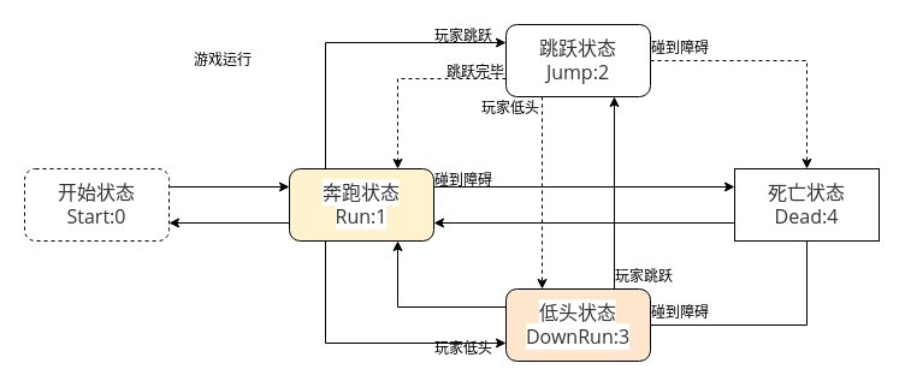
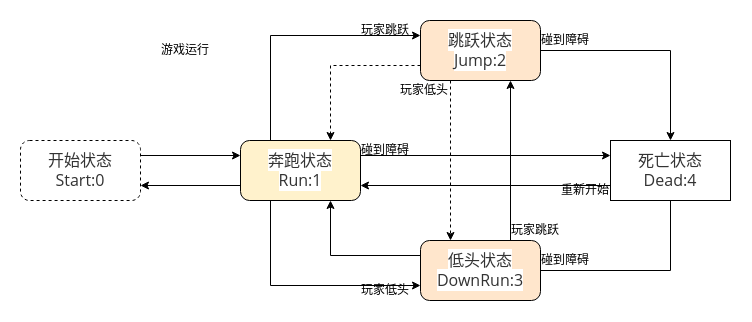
- <mxCell id="12" value="&lt;span style=&quot;color: rgb(51 , 51 , 51) ; font-family: &amp;#34;open sans&amp;#34; , &amp;#34;clear sans&amp;#34; , &amp;#34;helvetica neue&amp;#34; , &amp;#34;helvetica&amp;#34; , &amp;#34;arial&amp;#34; , &amp;#34;segoe ui emoji&amp;#34; , sans-serif ; font-size: 16px ; text-align: left ; background-color: rgb(255 , 255 , 255)&quot;&gt;跳跃状态&lt;br&gt;Jump:2&lt;/span&gt;" style="rounded=1;whiteSpace=wrap;html=1;" vertex="1" parent="1"><mxGeometry x="420" y="20" width="120" height="60" as="geometry" /></mxCell>
+ <mxCell id="12" value="&lt;span style=&quot;color: rgb(51 , 51 , 51) ; font-family: &amp;#34;open sans&amp;#34; , &amp;#34;clear sans&amp;#34; , &amp;#34;helvetica neue&amp;#34; , &amp;#34;helvetica&amp;#34; , &amp;#34;arial&amp;#34; , &amp;#34;segoe ui emoji&amp;#34; , sans-serif ; font-size: 16px ; text-align: left ; background-color: rgb(255 , 255 , 255)&quot;&gt;跳跃状态&lt;br&gt;Jump:2&lt;/span&gt;" style="rounded=1;whiteSpace=wrap;html=1;fillColor=#ffe6cc;" vertex="1" parent="1"><mxGeometry x="420" y="20" width="120" height="60" as="geometry" /></mxCell>
- <mxCell id="10" style="edgeStyle=orthogonalEdgeStyle;rounded=0;orthogonalLoop=1;jettySize=auto;html=1;exitX=1;exitY=0.5;exitDx=0;exitDy=0;dashed=1;" edge="1" parent="1" source="12" target="18"><mxGeometry relative="1" as="geometry" /></mxCell>
+ <mxCell id="10" style="edgeStyle=orthogonalEdgeStyle;rounded=0;orthogonalLoop=1;jettySize=auto;html=1;exitX=1;exitY=0.5;exitDx=0;exitDy=0;" edge="1" parent="1" source="12" target="18"><mxGeometry relative="1" as="geometry" /></mxCell>
- <mxCell id="28" value="跳跃完毕" style="text;html=1;strokeColor=none;fillColor=none;align=center;verticalAlign=middle;whiteSpace=wrap;rounded=0;" vertex="1" parent="1"><mxGeometry x="370" y="50" width="50" height="20" as="geometry" /></mxCell>
+ <mxCell id="25" value="重新开始" style="text;html=1;strokeColor=none;fillColor=none;align=center;verticalAlign=middle;whiteSpace=wrap;rounded=0;" vertex="1" parent="1"><mxGeometry x="560" y="180" width="50" height="20" as="geometry" /></mxCell>
